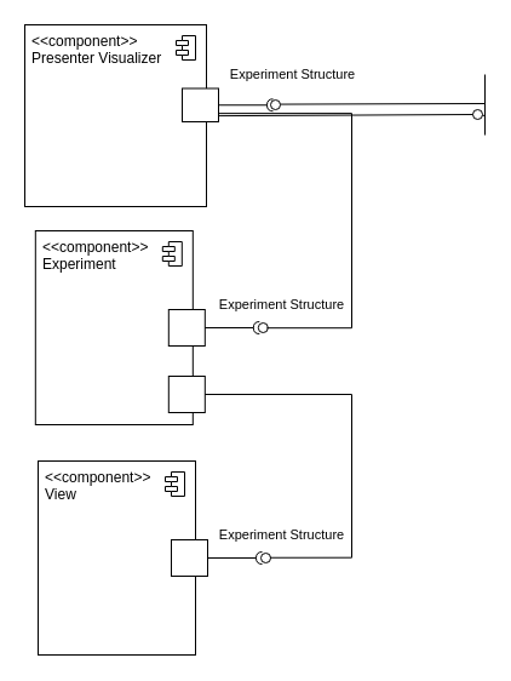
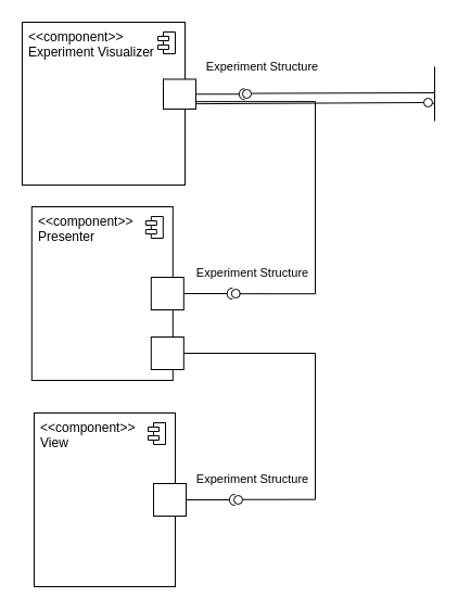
- <mxCell id="11" value="&amp;lt;&amp;lt;component&amp;gt;&amp;gt;&lt;div&gt;Presenter Visualizer&lt;/div&gt;" style="html=1;align=left;spacingLeft=4;verticalAlign=top;strokeColor=none;fillColor=none;whiteSpace=wrap;" vertex="1" parent="9"><mxGeometry width="150" height="37.5" as="geometry" /></mxCell>
+ <mxCell id="11" value="&amp;lt;&amp;lt;component&amp;gt;&amp;gt;&lt;div&gt;Experiment Visualizer&lt;/div&gt;" style="html=1;align=left;spacingLeft=4;verticalAlign=top;strokeColor=none;fillColor=none;whiteSpace=wrap;" vertex="1" parent="9"><mxGeometry width="150" height="37.5" as="geometry" /></mxCell>
- <mxCell id="6" value="&amp;lt;&amp;lt;component&amp;gt;&amp;gt;&lt;div&gt;Experiment&lt;/div&gt;" style="html=1;align=left;spacingLeft=4;verticalAlign=top;strokeColor=none;fillColor=none;whiteSpace=wrap;" vertex="1" parent="1"><mxGeometry x="28.81" y="190" width="130" height="40" as="geometry" /></mxCell>
+ <mxCell id="6" value="&amp;lt;&amp;lt;component&amp;gt;&amp;gt;&lt;div&gt;Presenter&lt;/div&gt;" style="html=1;align=left;spacingLeft=4;verticalAlign=top;strokeColor=none;fillColor=none;whiteSpace=wrap;" vertex="1" parent="1"><mxGeometry x="28.81" y="190" width="130" height="40" as="geometry" /></mxCell>
